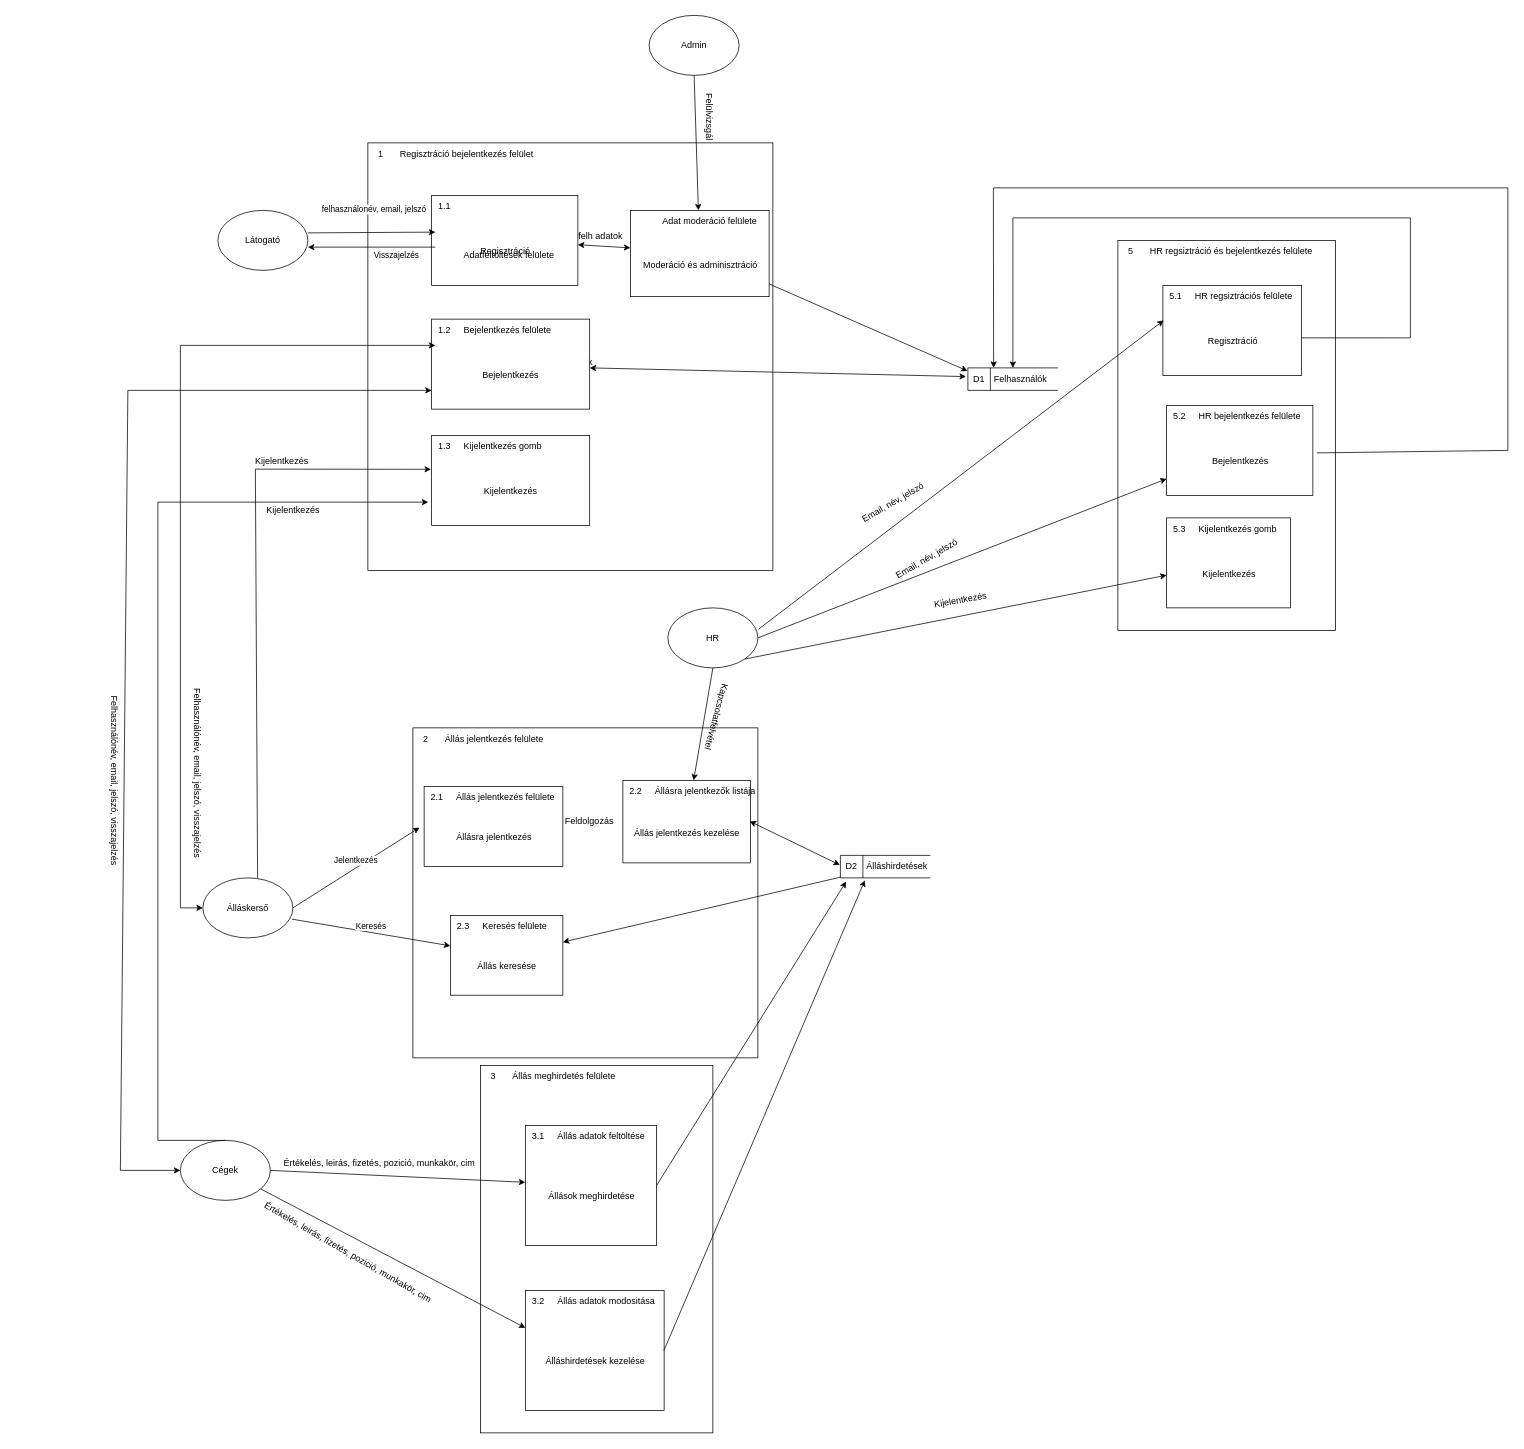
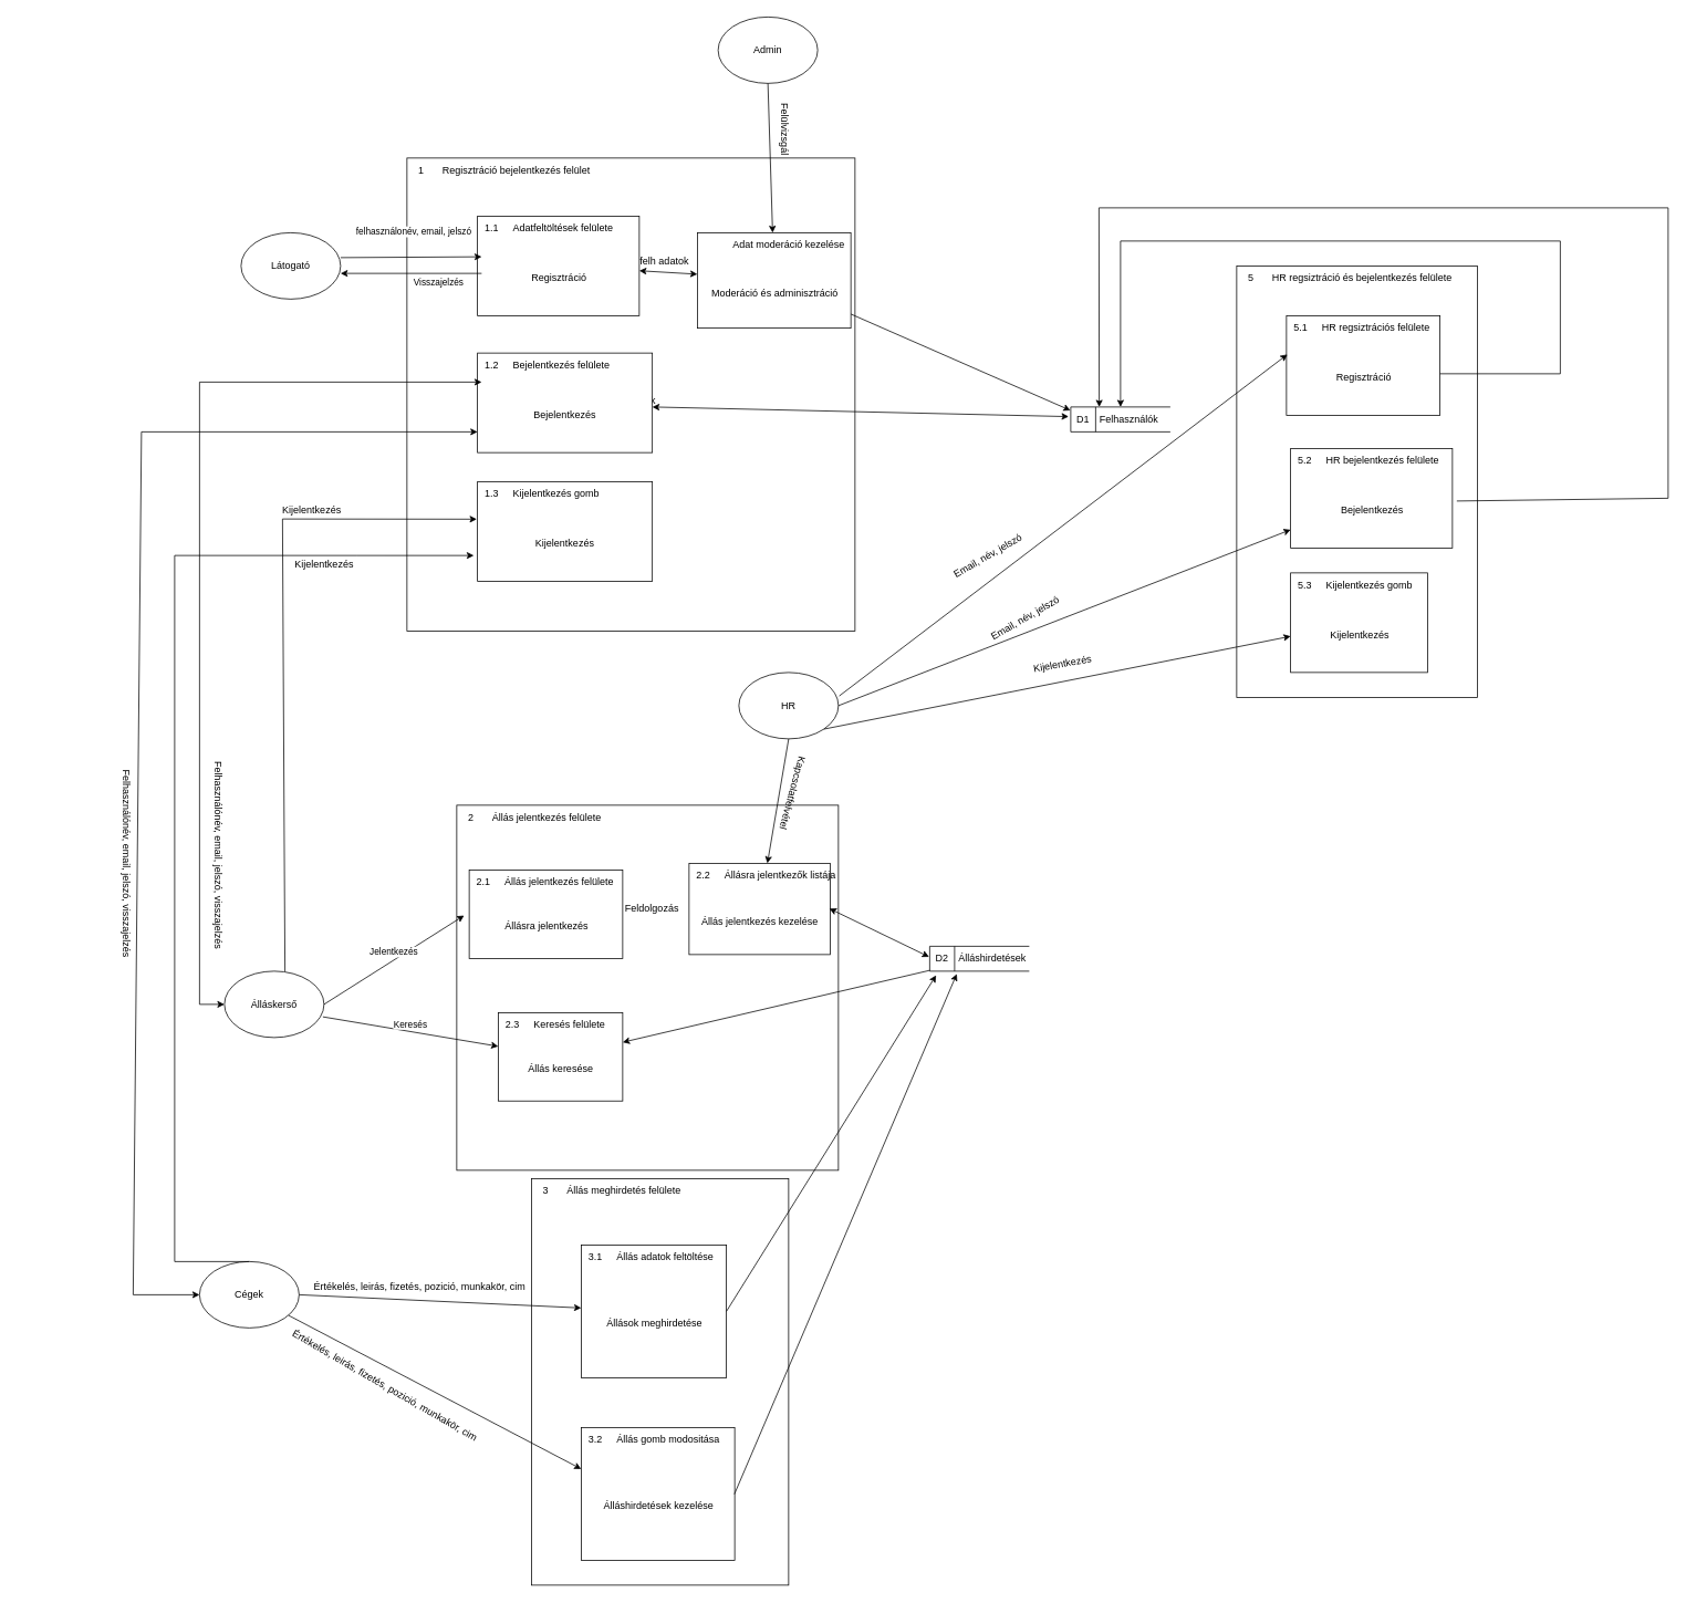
- <mxCell id="17" value="Adat moderáció felülete" style="text;strokeColor=none;fillColor=none;align=left;verticalAlign=middle;whiteSpace=wrap;rounded=0;autosize=1;connectable=0;allowArrows=0;movable=0;resizable=0;rotatable=0;deletable=0;cloneable=0;spacingLeft=6;fontStyle=0;html=1;" parent="16" vertex="1"><mxGeometry x="35" width="150" height="30" as="geometry" /></mxCell>
+ <mxCell id="17" value="Adat moderáció kezelése" style="text;strokeColor=none;fillColor=none;align=left;verticalAlign=middle;whiteSpace=wrap;rounded=0;autosize=1;connectable=0;allowArrows=0;movable=0;resizable=0;rotatable=0;deletable=0;cloneable=0;spacingLeft=6;fontStyle=0;html=1;" parent="16" vertex="1"><mxGeometry x="35" width="150" height="30" as="geometry" /></mxCell>
- <mxCell id="7" value="Adatfeltöltések felülete" style="text;strokeColor=none;fillColor=none;align=left;verticalAlign=middle;whiteSpace=wrap;rounded=0;autosize=1;connectable=0;allowArrows=0;movable=0;resizable=0;rotatable=0;deletable=0;cloneable=0;spacingLeft=6;fontStyle=0;html=1;" parent="5" vertex="1"><mxGeometry x="35" y="65" width="140" height="30" as="geometry" /></mxCell>
+ <mxCell id="7" value="Adatfeltöltések felülete" style="text;strokeColor=none;fillColor=none;align=left;verticalAlign=middle;whiteSpace=wrap;rounded=0;autosize=1;connectable=0;allowArrows=0;movable=0;resizable=0;rotatable=0;deletable=0;cloneable=0;spacingLeft=6;fontStyle=0;html=1;" parent="5" vertex="1"><mxGeometry x="35" width="140" height="30" as="geometry" /></mxCell>
- <mxCell id="53" value="Állás adatok modositása" style="text;strokeColor=none;fillColor=none;align=left;verticalAlign=middle;whiteSpace=wrap;rounded=0;autosize=1;connectable=0;allowArrows=0;movable=0;resizable=0;rotatable=0;deletable=0;cloneable=0;spacingLeft=6;fontStyle=0;html=1;" parent="51" vertex="1"><mxGeometry x="35" width="150" height="30" as="geometry" /></mxCell>
+ <mxCell id="53" value="Állás gomb modositása" style="text;strokeColor=none;fillColor=none;align=left;verticalAlign=middle;whiteSpace=wrap;rounded=0;autosize=1;connectable=0;allowArrows=0;movable=0;resizable=0;rotatable=0;deletable=0;cloneable=0;spacingLeft=6;fontStyle=0;html=1;" parent="51" vertex="1"><mxGeometry x="35" width="150" height="30" as="geometry" /></mxCell>
